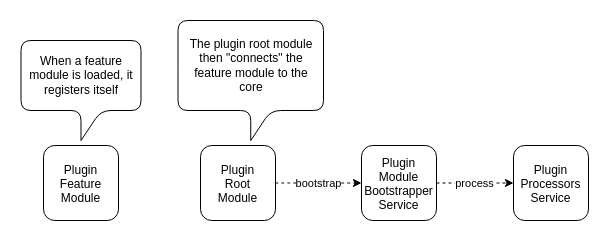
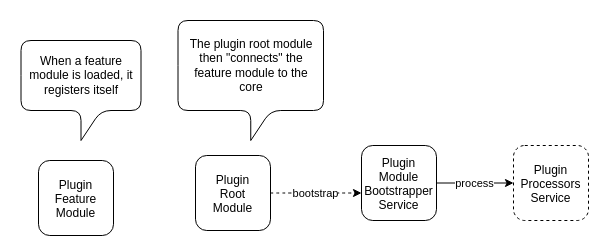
- <mxCell id="2" value="Plugin&#10;Feature&#10;Module" style="rounded=1;" vertex="1" parent="1"><mxGeometry x="43" y="145" width="75" height="75" as="geometry" /></mxCell>
+ <mxCell id="2" value="Plugin&#10;Feature&#10;Module" style="rounded=1;" vertex="1" parent="1"><mxGeometry x="38" y="160" width="75" height="75" as="geometry" /></mxCell>
- <mxCell id="3" value="Plugin&#10;Root&#10;Module" style="rounded=1;" vertex="1" parent="1"><mxGeometry x="200" y="145" width="75" height="75" as="geometry" /></mxCell>
+ <mxCell id="3" value="Plugin&#10;Root&#10;Module" style="rounded=1;" vertex="1" parent="1"><mxGeometry x="195" y="155" width="75" height="75" as="geometry" /></mxCell>
- <mxCell id="4" style="edgeStyle=orthogonalEdgeStyle;rounded=0;orthogonalLoop=1;jettySize=auto;html=1;entryX=0;entryY=0.5;entryDx=0;entryDy=0;dashed=1;" edge="1" parent="1" source="6" target="9"><mxGeometry relative="1" as="geometry" /></mxCell>
+ <mxCell id="4" style="edgeStyle=orthogonalEdgeStyle;rounded=0;orthogonalLoop=1;jettySize=auto;html=1;entryX=0;entryY=0.5;entryDx=0;entryDy=0;" edge="1" parent="1" source="6" target="9"><mxGeometry relative="1" as="geometry" /></mxCell>
- <mxCell id="9" value="Plugin&#10;Processors&#10;Service" style="rounded=1;" vertex="1" parent="1"><mxGeometry x="513.005" y="145" width="75" height="75" as="geometry" /></mxCell>
+ <mxCell id="9" value="Plugin&#10;Processors&#10;Service" style="rounded=1;dashed=1;" vertex="1" parent="1"><mxGeometry x="513.005" y="145" width="75" height="75" as="geometry" /></mxCell>
